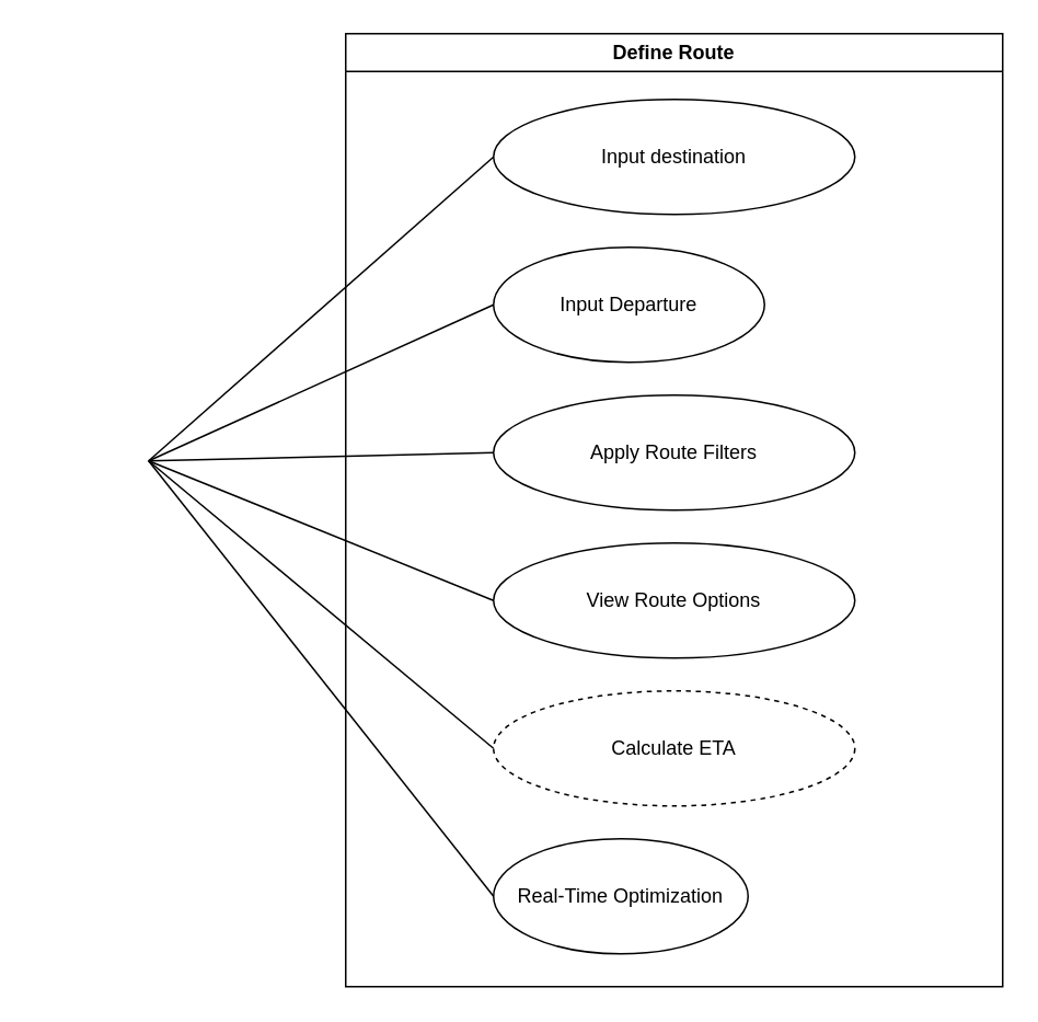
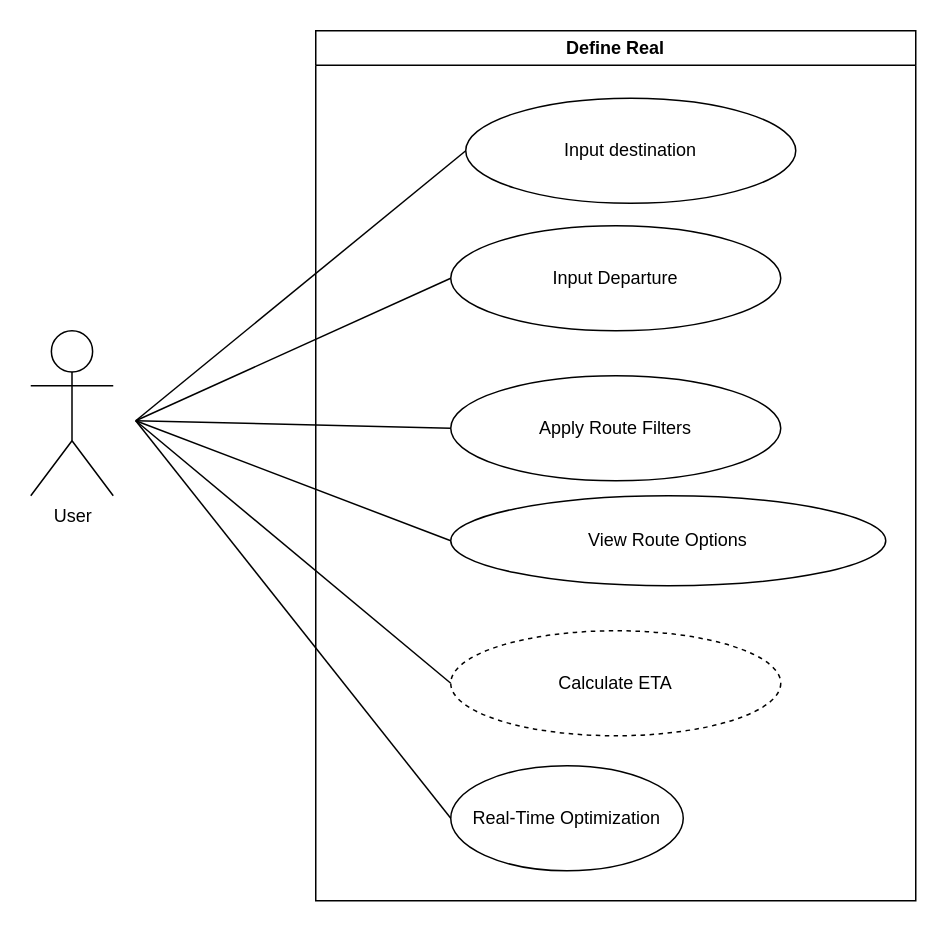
- <mxCell id="3" value="Define Route" style="swimlane;whiteSpace=wrap;html=1;" parent="1" vertex="1"><mxGeometry x="210" y="20" width="400" height="580" as="geometry" /></mxCell>
+ <mxCell id="3" value="Define Real" style="swimlane;whiteSpace=wrap;html=1;" parent="1" vertex="1"><mxGeometry x="210" y="20" width="400" height="580" as="geometry" /></mxCell>
- <mxCell id="4" value="Input destination" style="ellipse;whiteSpace=wrap;html=1;" parent="3" vertex="1"><mxGeometry x="90" y="40" width="220" height="70" as="geometry" /></mxCell>
+ <mxCell id="4" value="Input destination" style="ellipse;whiteSpace=wrap;html=1;" parent="3" vertex="1"><mxGeometry x="100" y="45" width="220" height="70" as="geometry" /></mxCell>
- <mxCell id="5" value="Input Departure" style="ellipse;whiteSpace=wrap;html=1;" parent="3" vertex="1"><mxGeometry x="90" y="130" width="165" height="70" as="geometry" /></mxCell>
+ <mxCell id="5" value="Input Departure" style="ellipse;whiteSpace=wrap;html=1;" parent="3" vertex="1"><mxGeometry x="90" y="130" width="220" height="70" as="geometry" /></mxCell>
+ <mxCell id="2" value="User" style="shape=umlActor;verticalLabelPosition=bottom;verticalAlign=top;html=1;outlineConnect=0;aspect=fixed;" parent="1" vertex="1"><mxGeometry x="20" y="220" width="55" height="110" as="geometry" /></mxCell>
- <mxCell id="6" value="Apply Route Filters" style="ellipse;whiteSpace=wrap;html=1;" parent="3" vertex="1"><mxGeometry x="90" y="220" width="220" height="70" as="geometry" /></mxCell>
+ <mxCell id="6" value="Apply Route Filters" style="ellipse;whiteSpace=wrap;html=1;" parent="3" vertex="1"><mxGeometry x="90" y="230" width="220" height="70" as="geometry" /></mxCell>
- <mxCell id="7" value="View Route Options" style="ellipse;whiteSpace=wrap;html=1;" parent="3" vertex="1"><mxGeometry x="90" y="310" width="220" height="70" as="geometry" /></mxCell>
+ <mxCell id="7" value="View Route Options" style="ellipse;whiteSpace=wrap;html=1;" parent="3" vertex="1"><mxGeometry x="90" y="310" width="290" height="60" as="geometry" /></mxCell>
